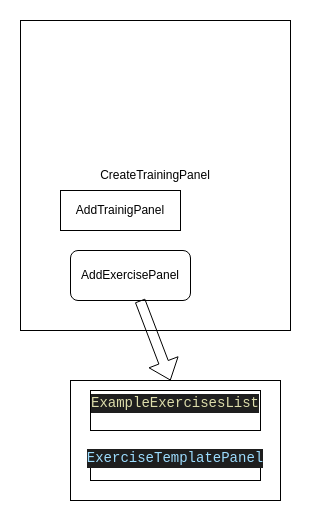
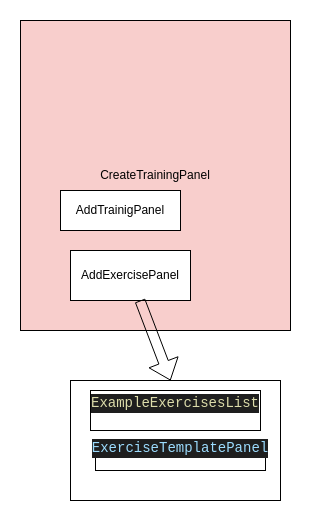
- <mxCell id="2" value="CreateTrainingPanel" style="rounded=0;whiteSpace=wrap;html=1;" vertex="1" parent="1"><mxGeometry x="20" y="20" width="270" height="310" as="geometry" /></mxCell>
+ <mxCell id="2" value="CreateTrainingPanel" style="rounded=0;whiteSpace=wrap;html=1;fillColor=#f8cecc;" vertex="1" parent="1"><mxGeometry x="20" y="20" width="270" height="310" as="geometry" /></mxCell>
- <mxCell id="4" value="AddExercisePanel" style="whiteSpace=wrap;html=1;rounded=1;" vertex="1" parent="1"><mxGeometry x="70" y="250" width="120" height="50" as="geometry" /></mxCell>
+ <mxCell id="4" value="AddExercisePanel" style="rounded=0;whiteSpace=wrap;html=1;" vertex="1" parent="1"><mxGeometry x="70" y="250" width="120" height="50" as="geometry" /></mxCell>
- <mxCell id="8" value="&#10;&lt;div style=&quot;color: #d4d4d4;background-color: #1e1e1e;font-family: Consolas, 'Courier New', monospace;font-weight: normal;font-size: 14px;line-height: 19px;white-space: pre;&quot;&gt;&lt;div&gt;&lt;span style=&quot;color: #9cdcfe;&quot;&gt;ExerciseTemplatePanel&lt;/span&gt;&lt;/div&gt;&lt;/div&gt;&#10;&#10;" style="rounded=0;whiteSpace=wrap;html=1;" vertex="1" parent="1"><mxGeometry x="90" y="450" width="170" height="30" as="geometry" /></mxCell>
+ <mxCell id="8" value="&#10;&lt;div style=&quot;color: #d4d4d4;background-color: #1e1e1e;font-family: Consolas, 'Courier New', monospace;font-weight: normal;font-size: 14px;line-height: 19px;white-space: pre;&quot;&gt;&lt;div&gt;&lt;span style=&quot;color: #9cdcfe;&quot;&gt;ExerciseTemplatePanel&lt;/span&gt;&lt;/div&gt;&lt;/div&gt;&#10;&#10;" style="rounded=0;whiteSpace=wrap;html=1;" vertex="1" parent="1"><mxGeometry x="95" y="440" width="170" height="30" as="geometry" /></mxCell>
